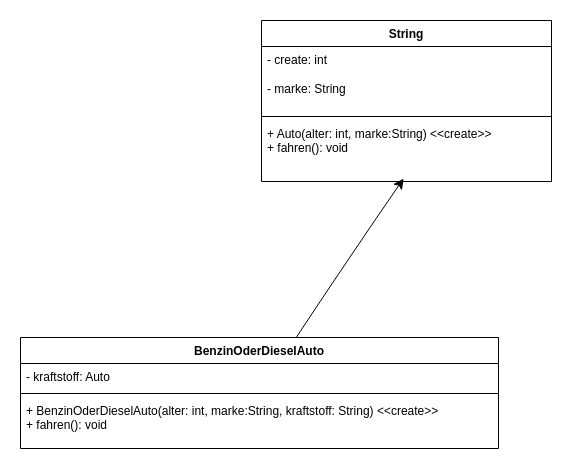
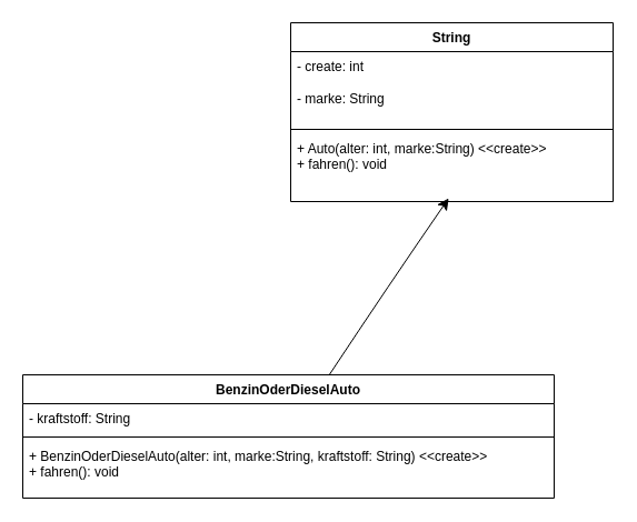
- <mxCell id="7" value="- kraftstoff: Auto" style="text;strokeColor=none;fillColor=none;align=left;verticalAlign=top;spacingLeft=4;spacingRight=4;overflow=hidden;rotatable=0;points=[[0,0.5],[1,0.5]];portConstraint=eastwest;whiteSpace=wrap;html=1;" vertex="1" parent="6"><mxGeometry y="26" width="478" height="26" as="geometry" /></mxCell>
+ <mxCell id="7" value="- kraftstoff: String" style="text;strokeColor=none;fillColor=none;align=left;verticalAlign=top;spacingLeft=4;spacingRight=4;overflow=hidden;rotatable=0;points=[[0,0.5],[1,0.5]];portConstraint=eastwest;whiteSpace=wrap;html=1;" vertex="1" parent="6"><mxGeometry y="26" width="478" height="26" as="geometry" /></mxCell>
